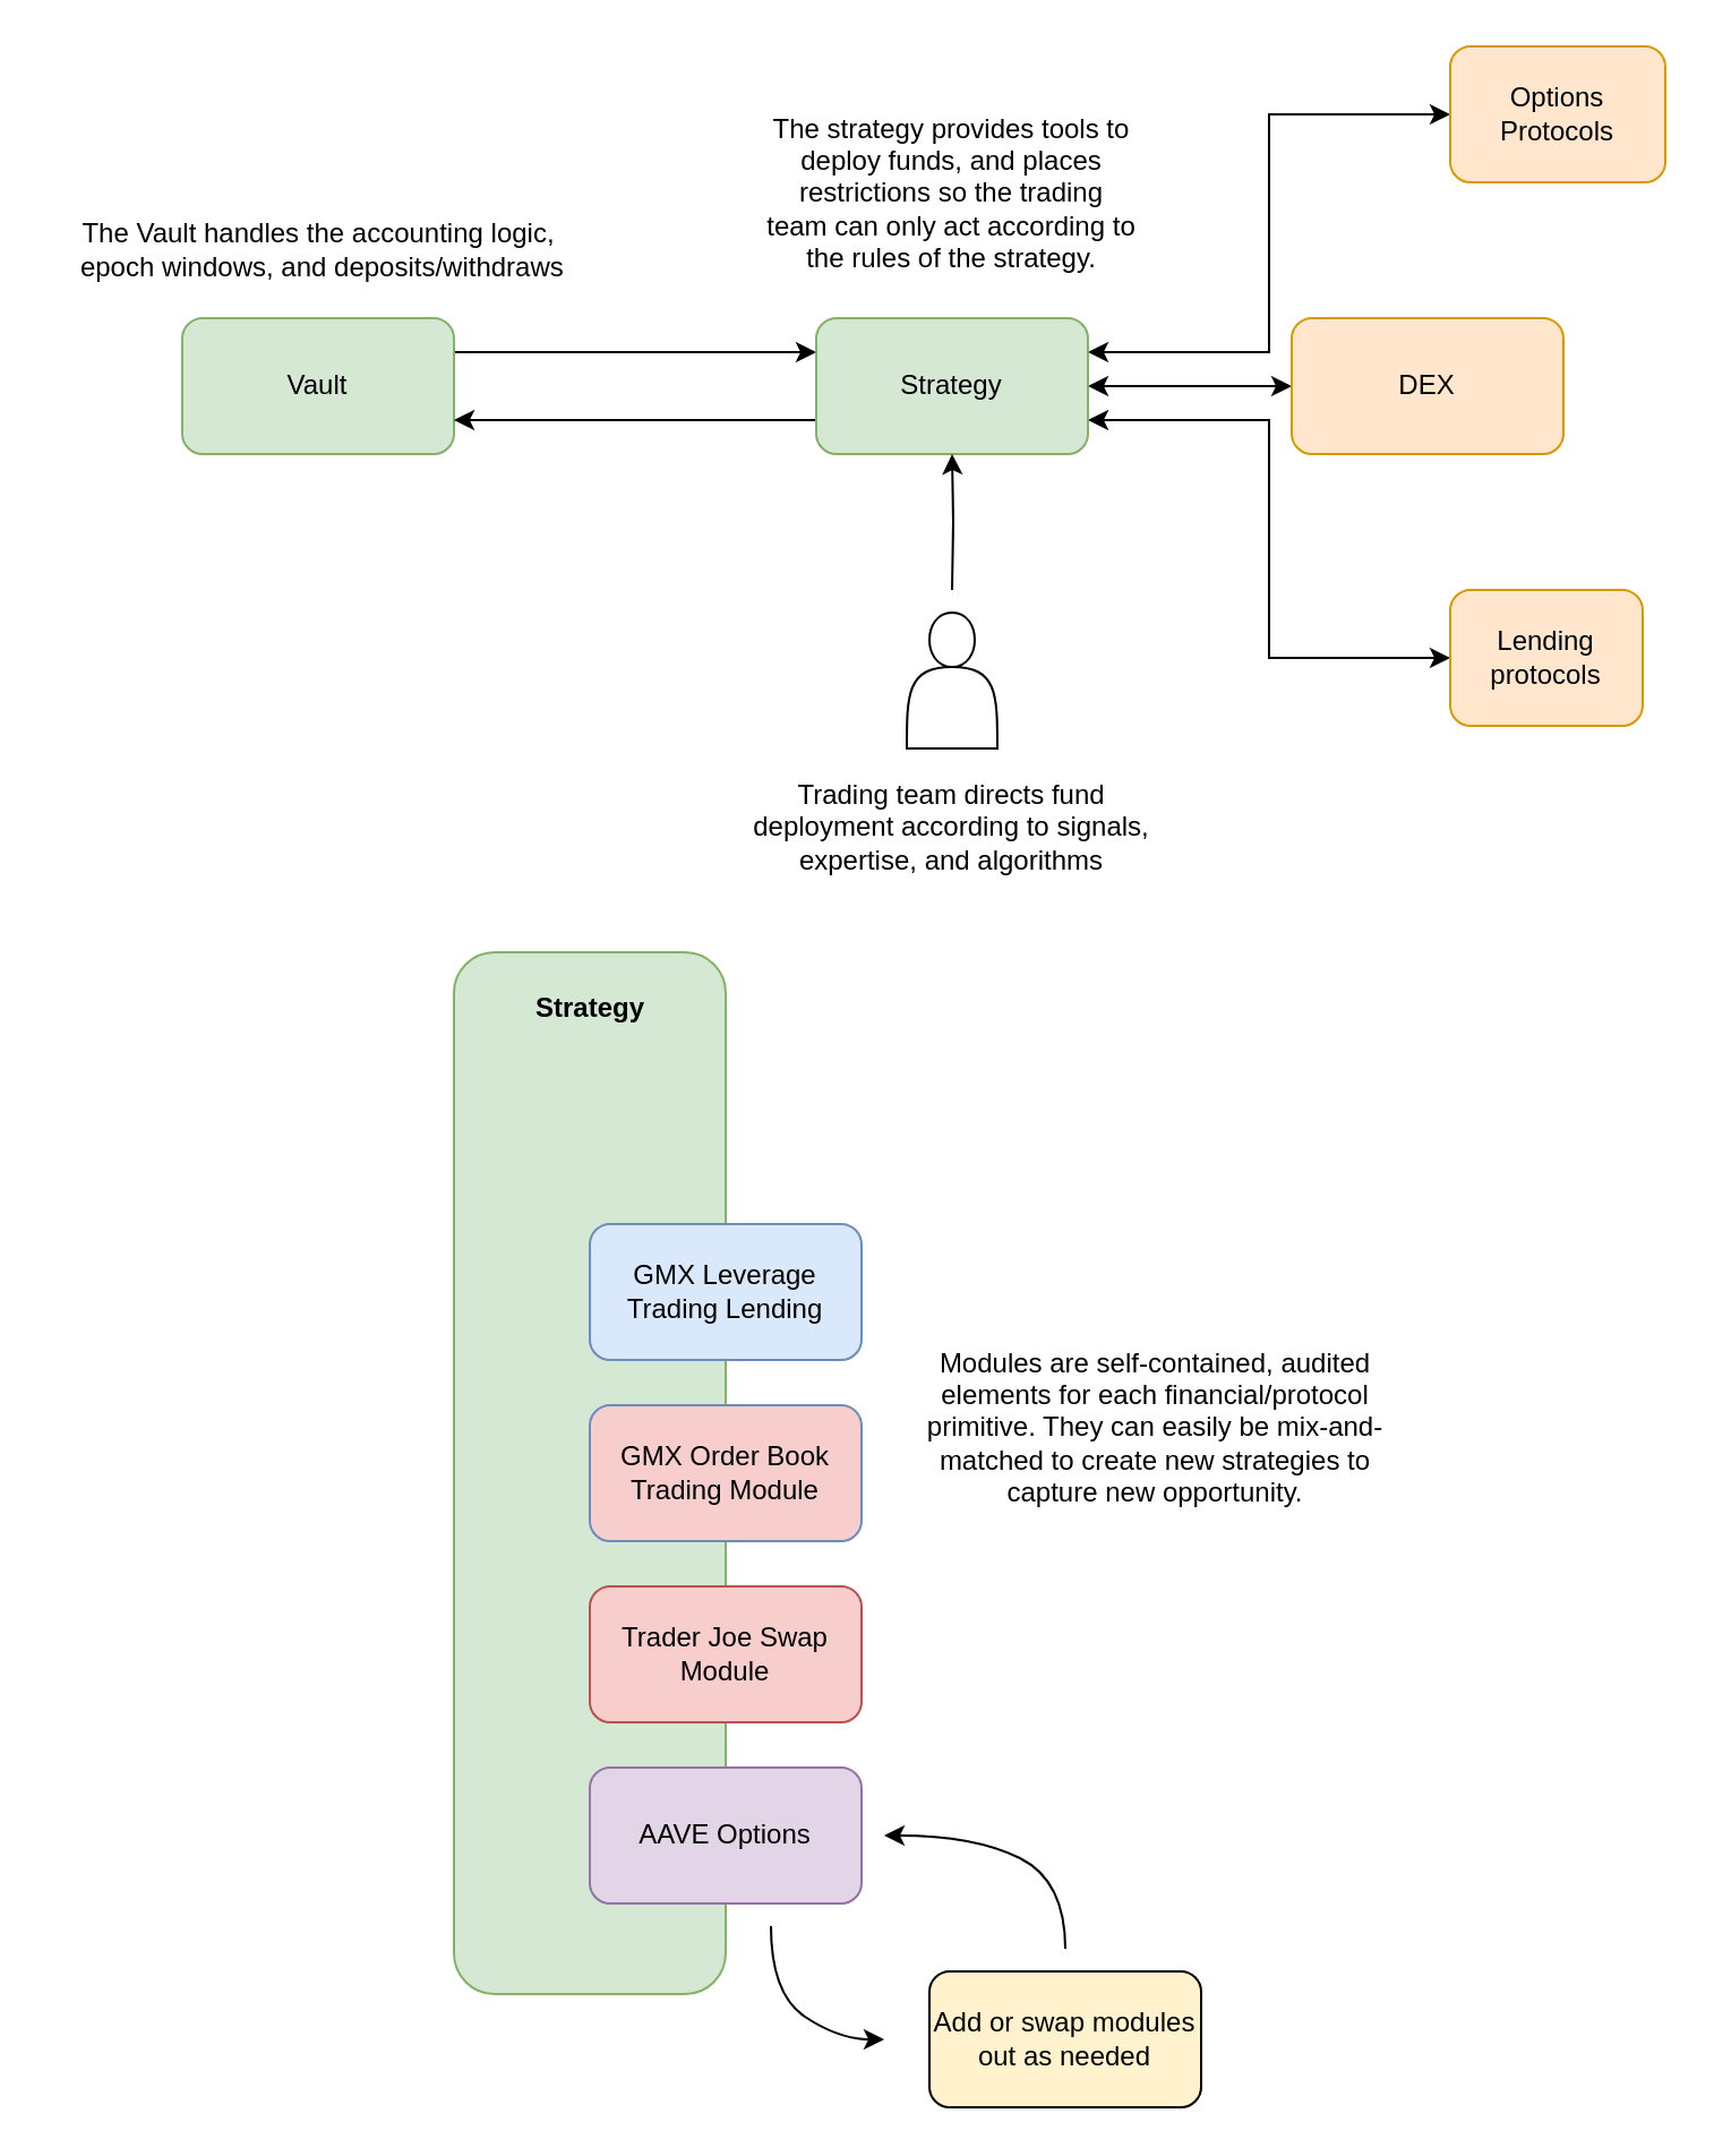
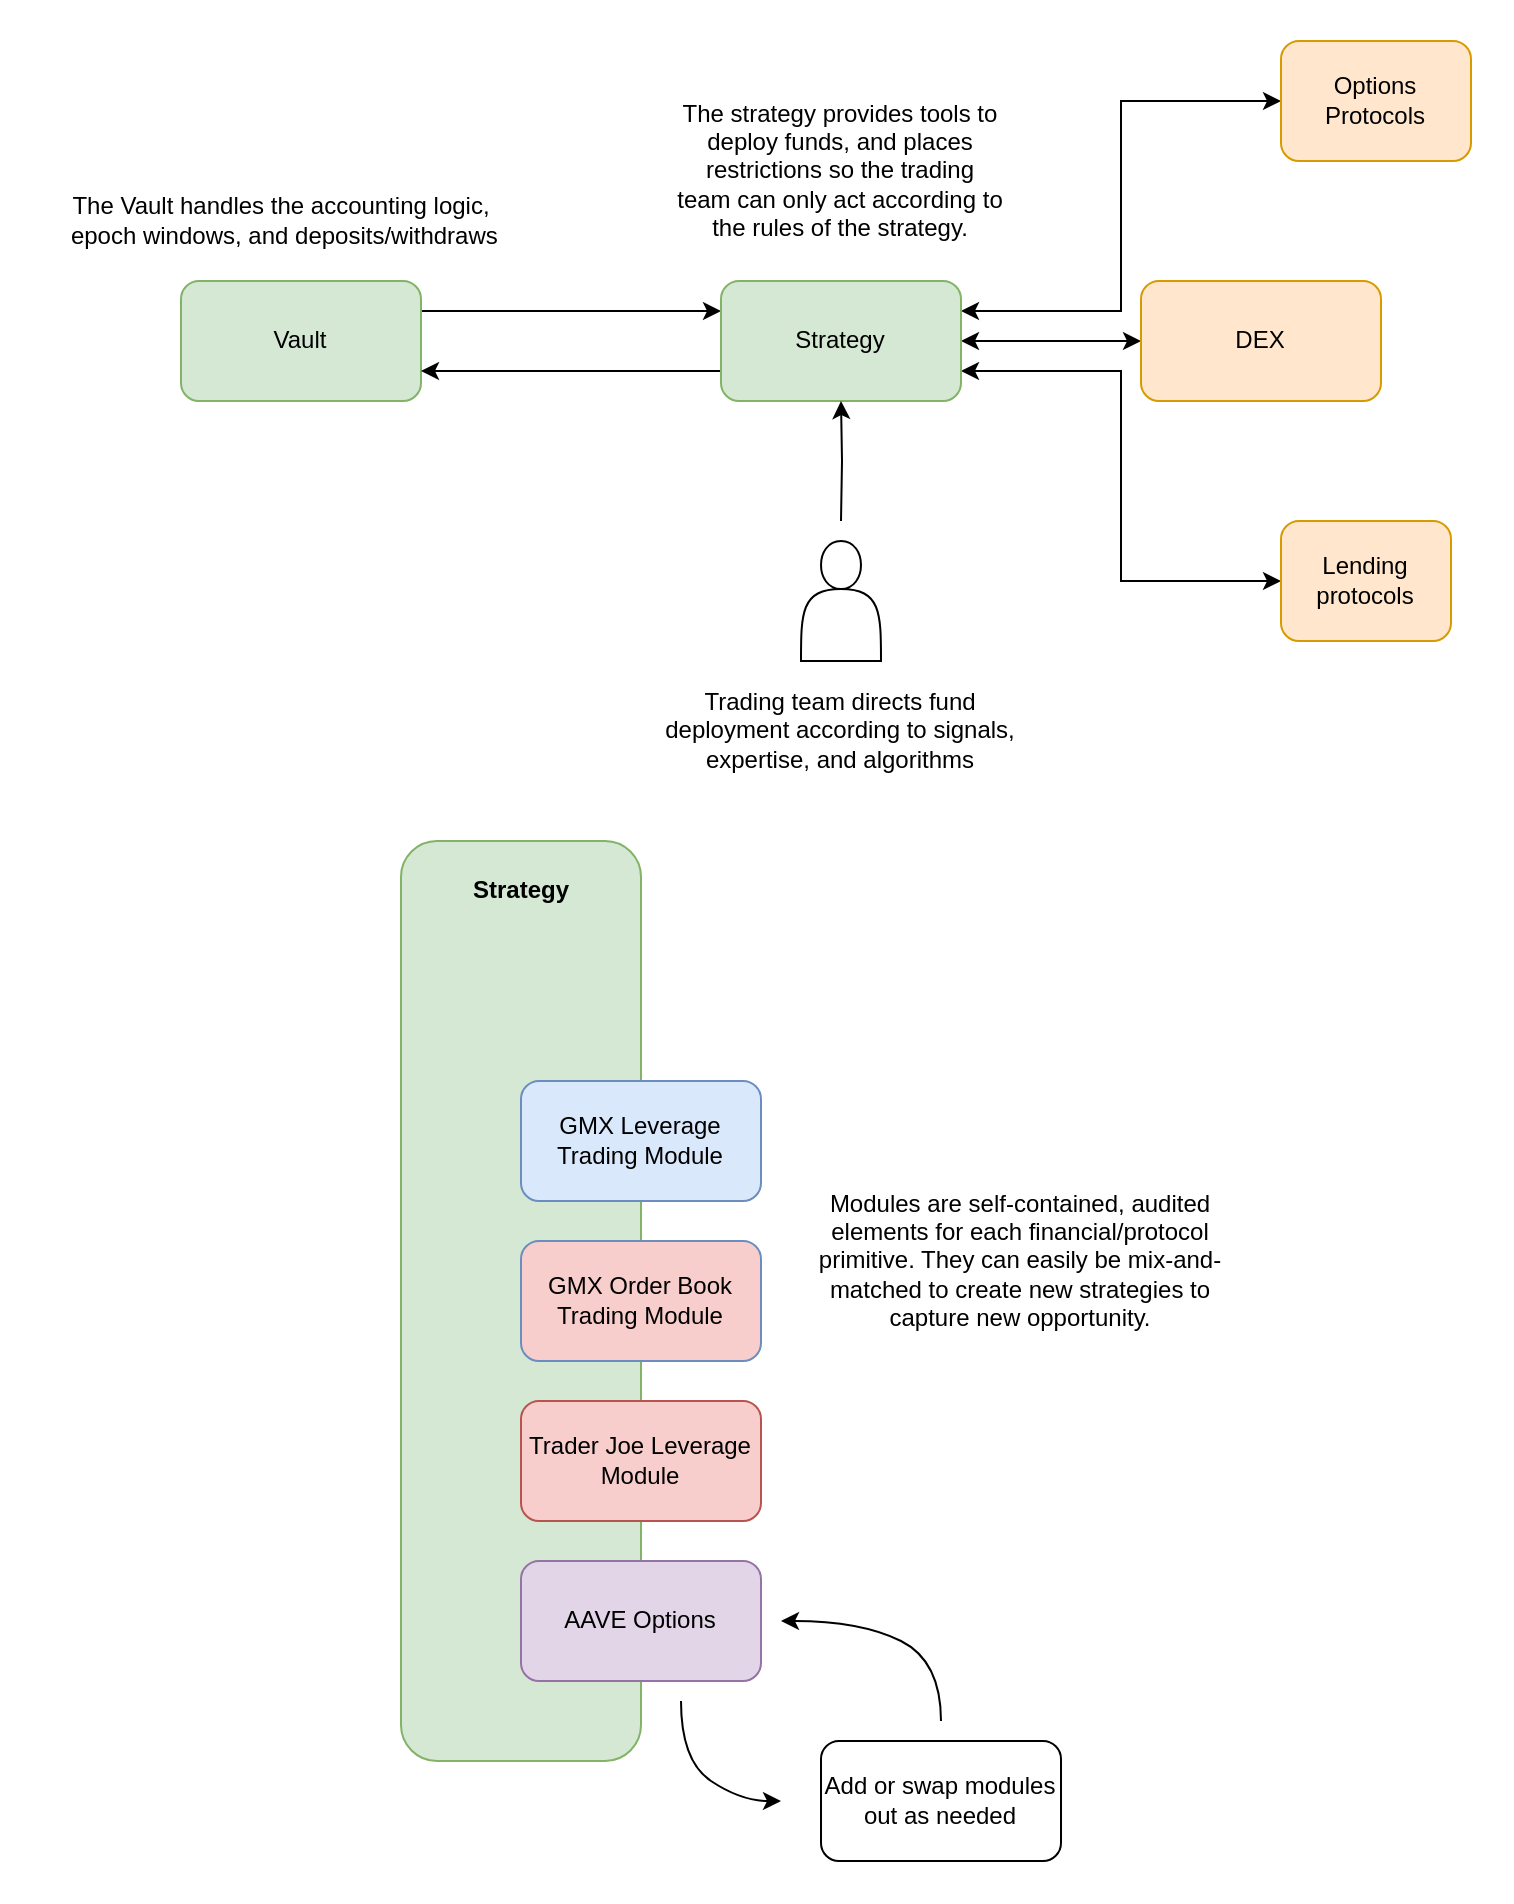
- <mxCell id="3" value="Vault" style="rounded=1;whiteSpace=wrap;html=1;fillColor=#d5e8d4;strokeColor=#82b366;" vertex="1" parent="1"><mxGeometry x="80" y="140" width="120" height="60" as="geometry" /></mxCell>
+ <mxCell id="3" value="Vault" style="rounded=1;whiteSpace=wrap;html=1;fillColor=#d5e8d4;strokeColor=#82b366;" vertex="1" parent="1"><mxGeometry x="90" y="140" width="120" height="60" as="geometry" /></mxCell>
- <mxCell id="13" value="GMX Leverage Trading Lending" style="rounded=1;whiteSpace=wrap;html=1;fillColor=#dae8fc;strokeColor=#6c8ebf;" vertex="1" parent="1"><mxGeometry x="260" y="540" width="120" height="60" as="geometry" /></mxCell>
+ <mxCell id="13" value="GMX Leverage Trading Module" style="rounded=1;whiteSpace=wrap;html=1;fillColor=#dae8fc;strokeColor=#6c8ebf;" vertex="1" parent="1"><mxGeometry x="260" y="540" width="120" height="60" as="geometry" /></mxCell>
- <mxCell id="15" value="Trader Joe Swap Module" style="rounded=1;whiteSpace=wrap;html=1;fillColor=#f8cecc;strokeColor=#b85450;" vertex="1" parent="1"><mxGeometry x="260" y="700" width="120" height="60" as="geometry" /></mxCell>
+ <mxCell id="15" value="Trader Joe Leverage Module" style="rounded=1;whiteSpace=wrap;html=1;fillColor=#f8cecc;strokeColor=#b85450;" vertex="1" parent="1"><mxGeometry x="260" y="700" width="120" height="60" as="geometry" /></mxCell>
- <mxCell id="18" value="Add or swap modules out as needed" style="rounded=1;whiteSpace=wrap;html=1;fillColor=#fff2cc;" vertex="1" parent="1"><mxGeometry x="410" y="870" width="120" height="60" as="geometry" /></mxCell>
+ <mxCell id="18" value="Add or swap modules out as needed" style="rounded=1;whiteSpace=wrap;html=1;" vertex="1" parent="1"><mxGeometry x="410" y="870" width="120" height="60" as="geometry" /></mxCell>
